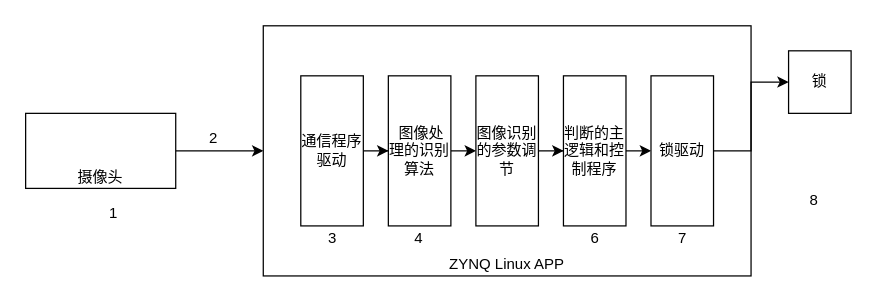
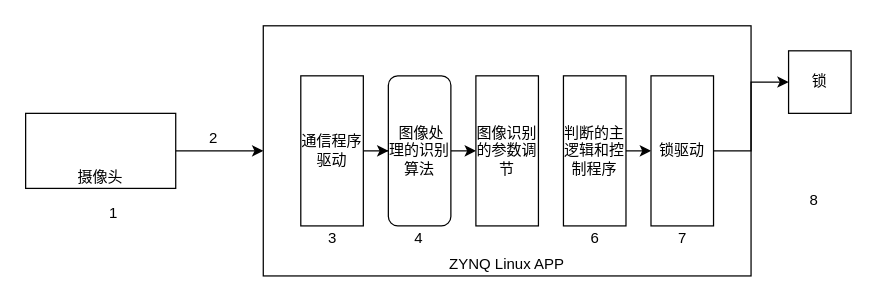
- <mxCell id="11" value="&amp;nbsp;图像处理的识别算法" style="rounded=0;whiteSpace=wrap;html=1;" parent="1" vertex="1"><mxGeometry x="310" y="60" width="50" height="120" as="geometry" /></mxCell>
+ <mxCell id="11" value="&amp;nbsp;图像处理的识别算法" style="whiteSpace=wrap;html=1;rounded=1;" parent="1" vertex="1"><mxGeometry x="310" y="60" width="50" height="120" as="geometry" /></mxCell>
- <mxCell id="12" style="edgeStyle=orthogonalEdgeStyle;rounded=0;orthogonalLoop=1;jettySize=auto;html=1;exitX=1;exitY=0.5;exitDx=0;exitDy=0;" parent="1" source="13" target="15" edge="1"><mxGeometry relative="1" as="geometry" /></mxCell>
